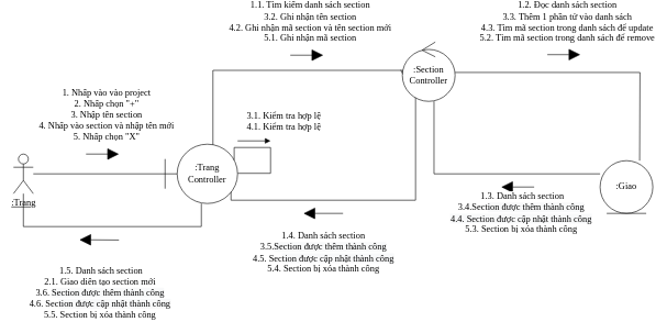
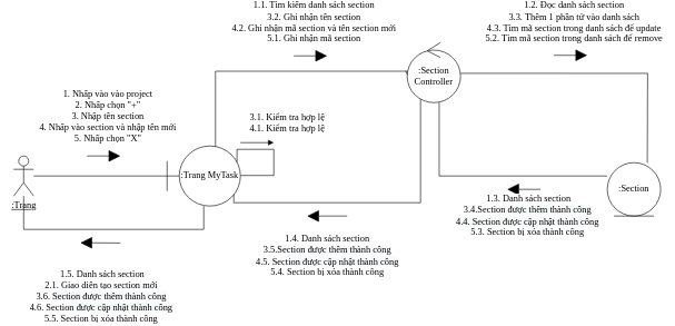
- <mxCell id="8" value="&lt;span style=&quot;font-size: 14px;&quot;&gt;:Trang Controller&lt;/span&gt;" style="shape=umlBoundary;whiteSpace=wrap;html=1;fontSize=14;fontFamily=Verdana;" parent="1" vertex="1"><mxGeometry x="250" y="175" width="110" height="90" as="geometry" /></mxCell>
+ <mxCell id="8" value="&lt;span style=&quot;font-size: 14px;&quot;&gt;:Trang MyTask&lt;/span&gt;" style="shape=umlBoundary;whiteSpace=wrap;html=1;fontSize=14;fontFamily=Verdana;" parent="1" vertex="1"><mxGeometry x="250" y="175" width="110" height="90" as="geometry" /></mxCell>
- <mxCell id="21" value=":Giao" style="ellipse;shape=umlEntity;whiteSpace=wrap;html=1;fontFamily=Verdana;fontSize=14;" parent="1" vertex="1"><mxGeometry x="910" y="200" width="80" height="80" as="geometry" /></mxCell>
+ <mxCell id="21" value=":Section" style="ellipse;shape=umlEntity;whiteSpace=wrap;html=1;fontFamily=Verdana;fontSize=14;" parent="1" vertex="1"><mxGeometry x="910" y="200" width="80" height="80" as="geometry" /></mxCell>
